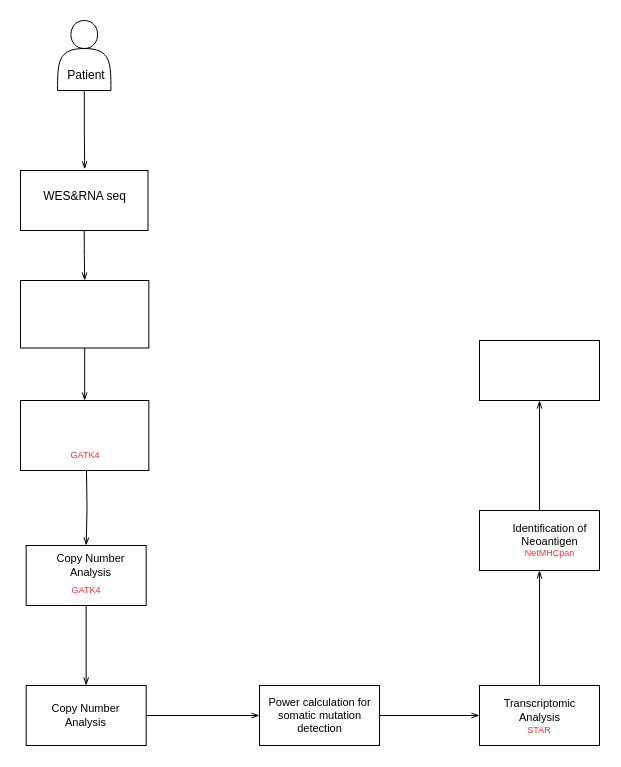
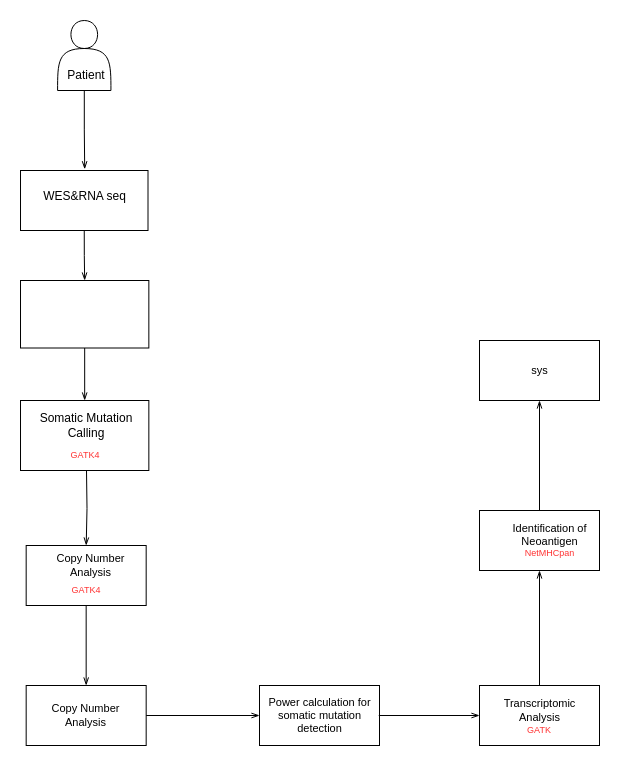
+ <mxCell id="32" value="&lt;font color=&quot;#000000&quot;&gt;&lt;span style=&quot;font-size: 11px&quot;&gt;sys&lt;/span&gt;&lt;/font&gt;" style="text;html=1;strokeColor=none;fillColor=none;align=center;verticalAlign=middle;whiteSpace=wrap;rounded=0;fontSize=9;fontColor=#FF3333;" vertex="1" parent="1"><mxGeometry x="500.5" y="355" width="77" height="30" as="geometry" /></mxCell>
+ <mxCell id="9" value="&lt;span style=&quot;font-size: 12px&quot;&gt;Somatic Mutation Calling&lt;/span&gt;" style="text;html=1;strokeColor=none;fillColor=none;align=center;verticalAlign=middle;whiteSpace=wrap;rounded=0;fontSize=9;" vertex="1" parent="1"><mxGeometry x="35.67" y="410" width="100" height="30" as="geometry" /></mxCell>
- <mxCell id="29" value="&lt;font color=&quot;#ff3333&quot;&gt;STAR&lt;br&gt;&lt;/font&gt;" style="text;html=1;strokeColor=none;fillColor=none;align=center;verticalAlign=middle;whiteSpace=wrap;rounded=0;fontSize=9;" vertex="1" parent="1"><mxGeometry x="509" y="715" width="60" height="30" as="geometry" /></mxCell>
+ <mxCell id="29" value="&lt;font color=&quot;#ff3333&quot;&gt;GATK&lt;br&gt;&lt;/font&gt;" style="text;html=1;strokeColor=none;fillColor=none;align=center;verticalAlign=middle;whiteSpace=wrap;rounded=0;fontSize=9;" vertex="1" parent="1"><mxGeometry x="509" y="715" width="60" height="30" as="geometry" /></mxCell>
